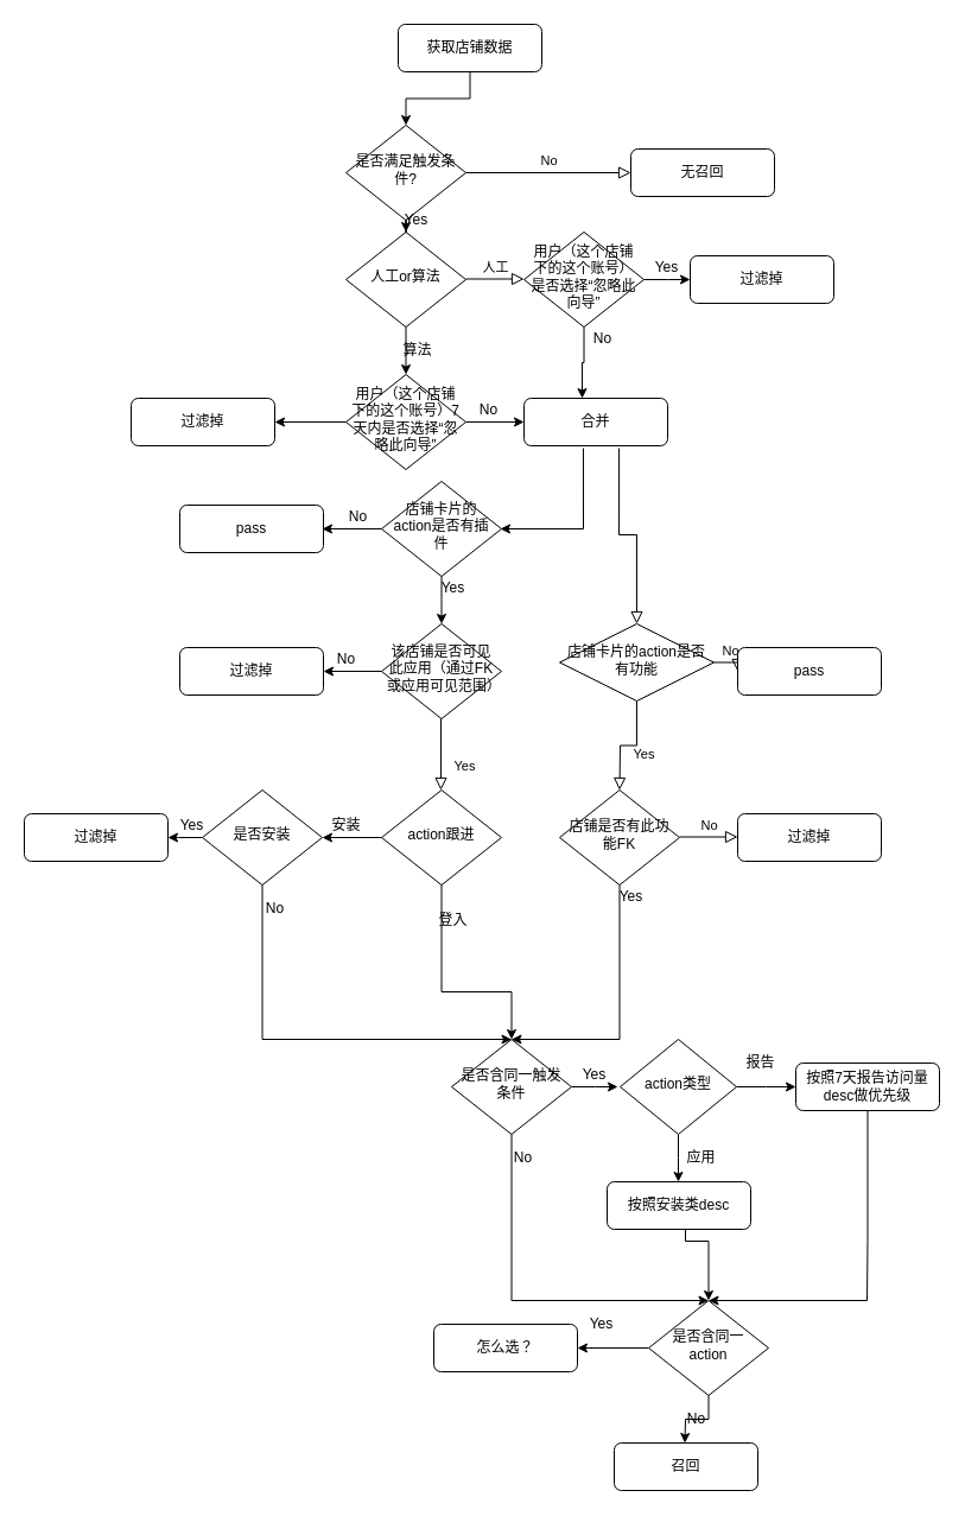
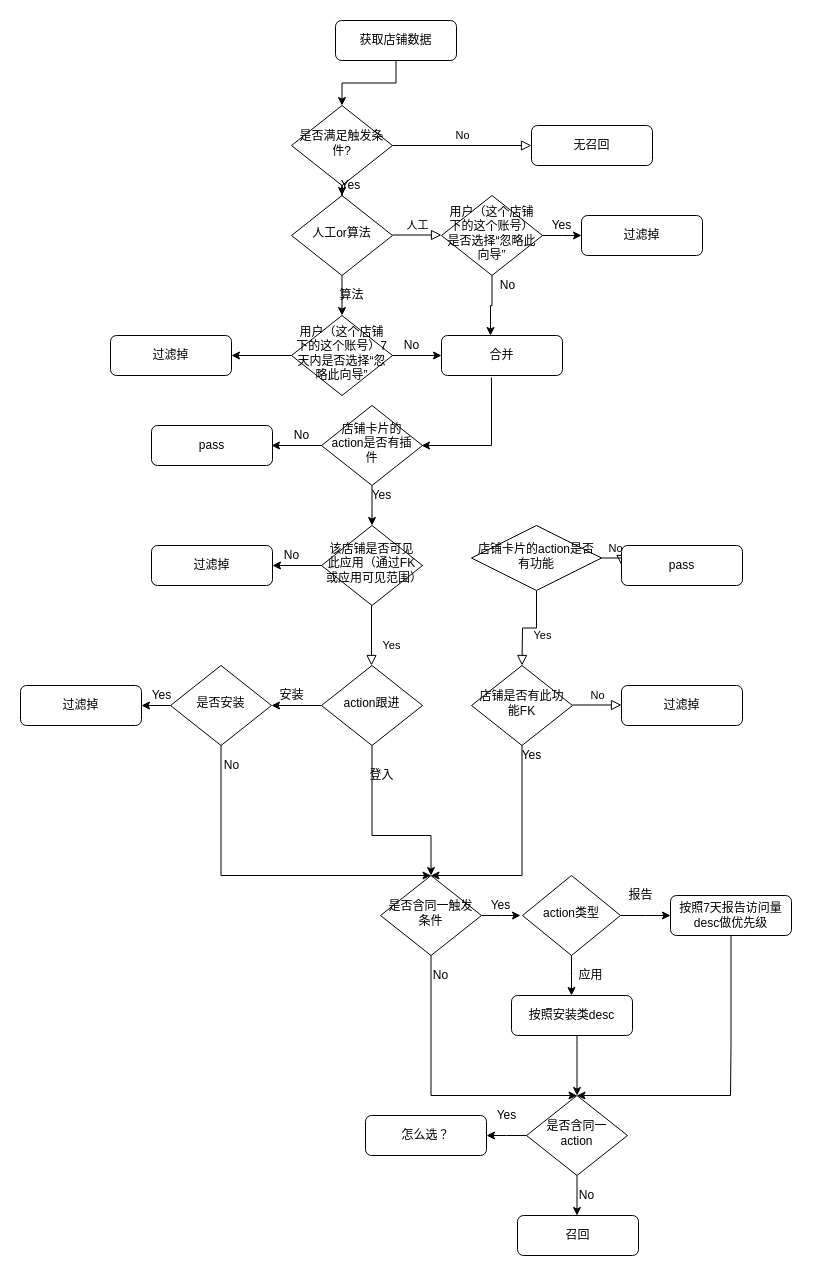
- <mxCell id="4" value="" style="rounded=0;html=1;jettySize=auto;orthogonalLoop=1;fontSize=11;endArrow=block;endFill=0;endSize=8;strokeWidth=1;shadow=0;labelBackgroundColor=none;edgeStyle=orthogonalEdgeStyle;exitX=0.661;exitY=1.05;exitDx=0;exitDy=0;exitPerimeter=0;" parent="1" source="53" target="12" edge="1"><mxGeometry y="20" relative="1" as="geometry"><mxPoint as="offset" /><mxPoint x="671.5" y="395" as="sourcePoint" /></mxGeometry></mxCell>
- <mxCell id="75" value="&lt;div class=&quot;lake-content&quot;&gt;&lt;span class=&quot;ne-text&quot;&gt;是否含同一action&lt;/span&gt;&lt;/div&gt;" style="rhombus;whiteSpace=wrap;html=1;shadow=0;fontFamily=Helvetica;fontSize=12;align=center;strokeWidth=1;spacing=6;spacingTop=-4;" vertex="1" parent="1"><mxGeometry x="546" y="1095" width="101" height="80" as="geometry" /></mxCell>
+ <mxCell id="75" value="&lt;div class=&quot;lake-content&quot;&gt;&lt;span class=&quot;ne-text&quot;&gt;是否含同一action&lt;/span&gt;&lt;/div&gt;" style="rhombus;whiteSpace=wrap;html=1;shadow=0;fontFamily=Helvetica;fontSize=12;align=center;strokeWidth=1;spacing=6;spacingTop=-4;" vertex="1" parent="1"><mxGeometry x="526" y="1095" width="101" height="80" as="geometry" /></mxCell>
